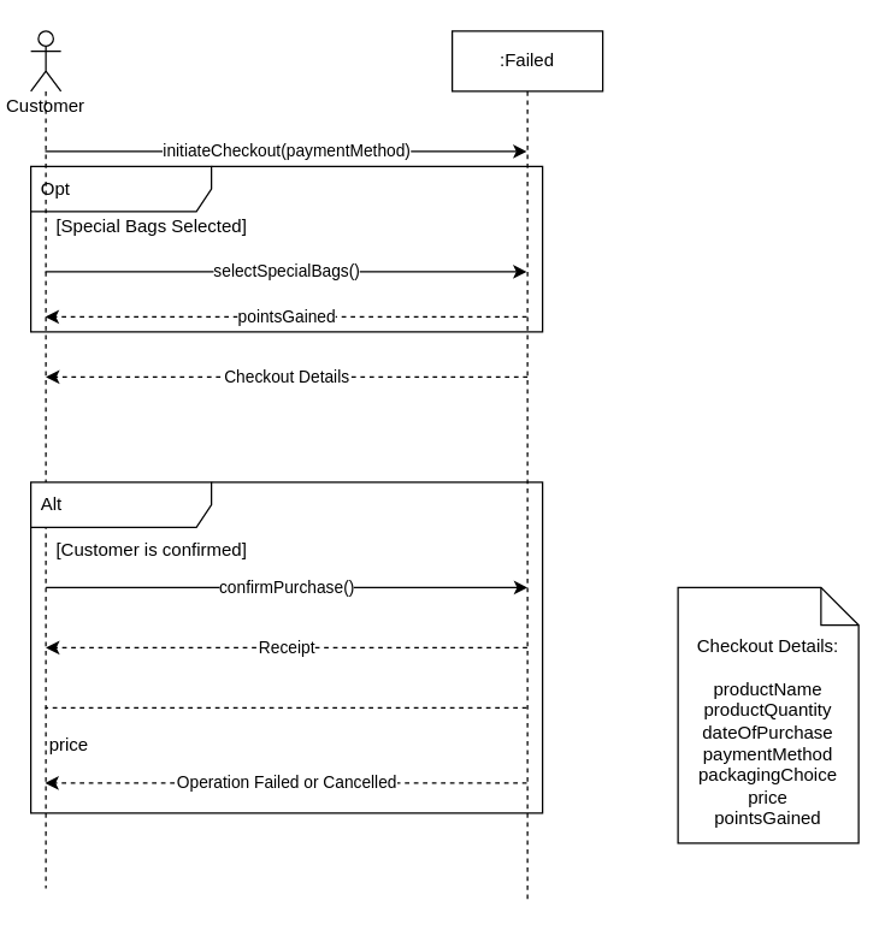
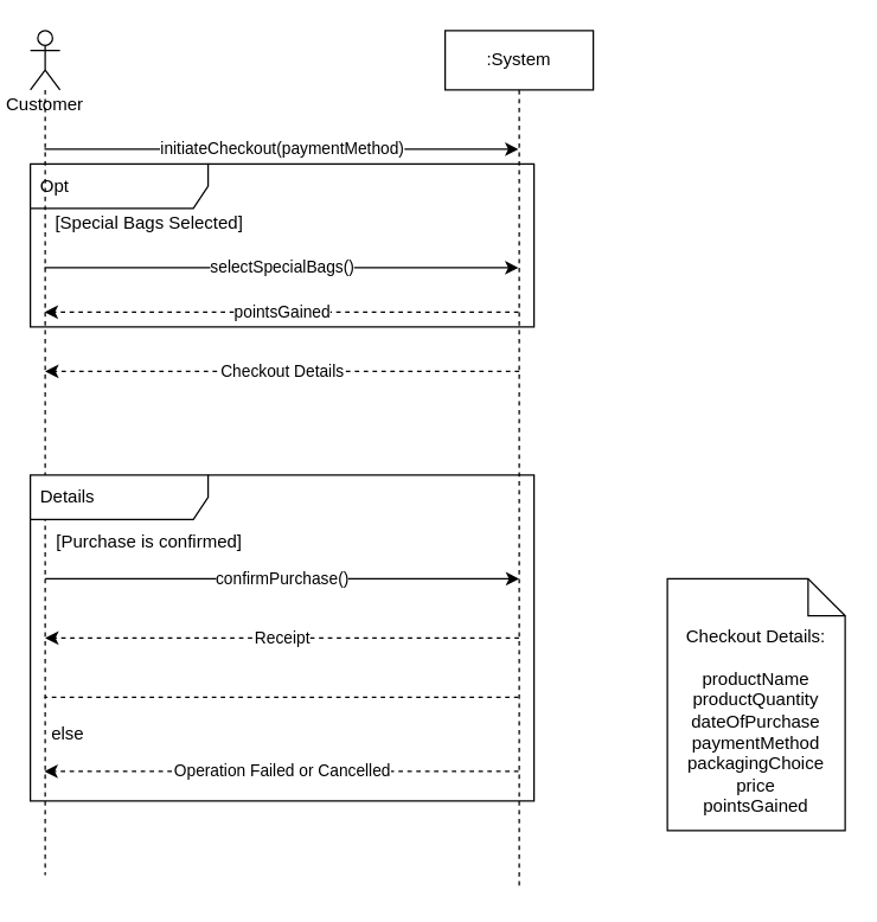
- <mxCell id="7" value=":Failed" style="shape=umlLifeline;perimeter=lifelinePerimeter;whiteSpace=wrap;html=1;container=1;collapsible=0;recursiveResize=0;outlineConnect=0;" parent="1" vertex="1"><mxGeometry x="300" y="20" width="100" height="580" as="geometry" /></mxCell>
+ <mxCell id="7" value=":System" style="shape=umlLifeline;perimeter=lifelinePerimeter;whiteSpace=wrap;html=1;container=1;collapsible=0;recursiveResize=0;outlineConnect=0;" parent="1" vertex="1"><mxGeometry x="300" y="20" width="100" height="580" as="geometry" /></mxCell>
- <mxCell id="15" value="Alt" style="shape=umlFrame;whiteSpace=wrap;html=1;width=120;height=30;boundedLbl=1;verticalAlign=middle;align=left;spacingLeft=5;" parent="1" vertex="1"><mxGeometry x="20" y="320" width="340" height="220" as="geometry" /></mxCell>
+ <mxCell id="15" value="Details" style="shape=umlFrame;whiteSpace=wrap;html=1;width=120;height=30;boundedLbl=1;verticalAlign=middle;align=left;spacingLeft=5;" parent="1" vertex="1"><mxGeometry x="20" y="320" width="340" height="220" as="geometry" /></mxCell>
- <mxCell id="16" value="[Customer is confirmed]" style="text;html=1;align=center;verticalAlign=middle;resizable=0;points=[];autosize=1;strokeColor=none;fillColor=none;" parent="1" vertex="1"><mxGeometry x="30" y="355" width="140" height="20" as="geometry" /></mxCell>
+ <mxCell id="16" value="[Purchase is confirmed]" style="text;html=1;align=center;verticalAlign=middle;resizable=0;points=[];autosize=1;strokeColor=none;fillColor=none;" parent="1" vertex="1"><mxGeometry x="30" y="355" width="140" height="20" as="geometry" /></mxCell>
- <mxCell id="17" value="price" style="text;html=1;align=center;verticalAlign=middle;resizable=0;points=[];autosize=1;strokeColor=none;fillColor=none;" parent="1" vertex="1"><mxGeometry x="20" y="480" width="50" height="30" as="geometry" /></mxCell>
+ <mxCell id="17" value="else" style="text;html=1;align=center;verticalAlign=middle;resizable=0;points=[];autosize=1;strokeColor=none;fillColor=none;" parent="1" vertex="1"><mxGeometry x="20" y="480" width="50" height="30" as="geometry" /></mxCell>
